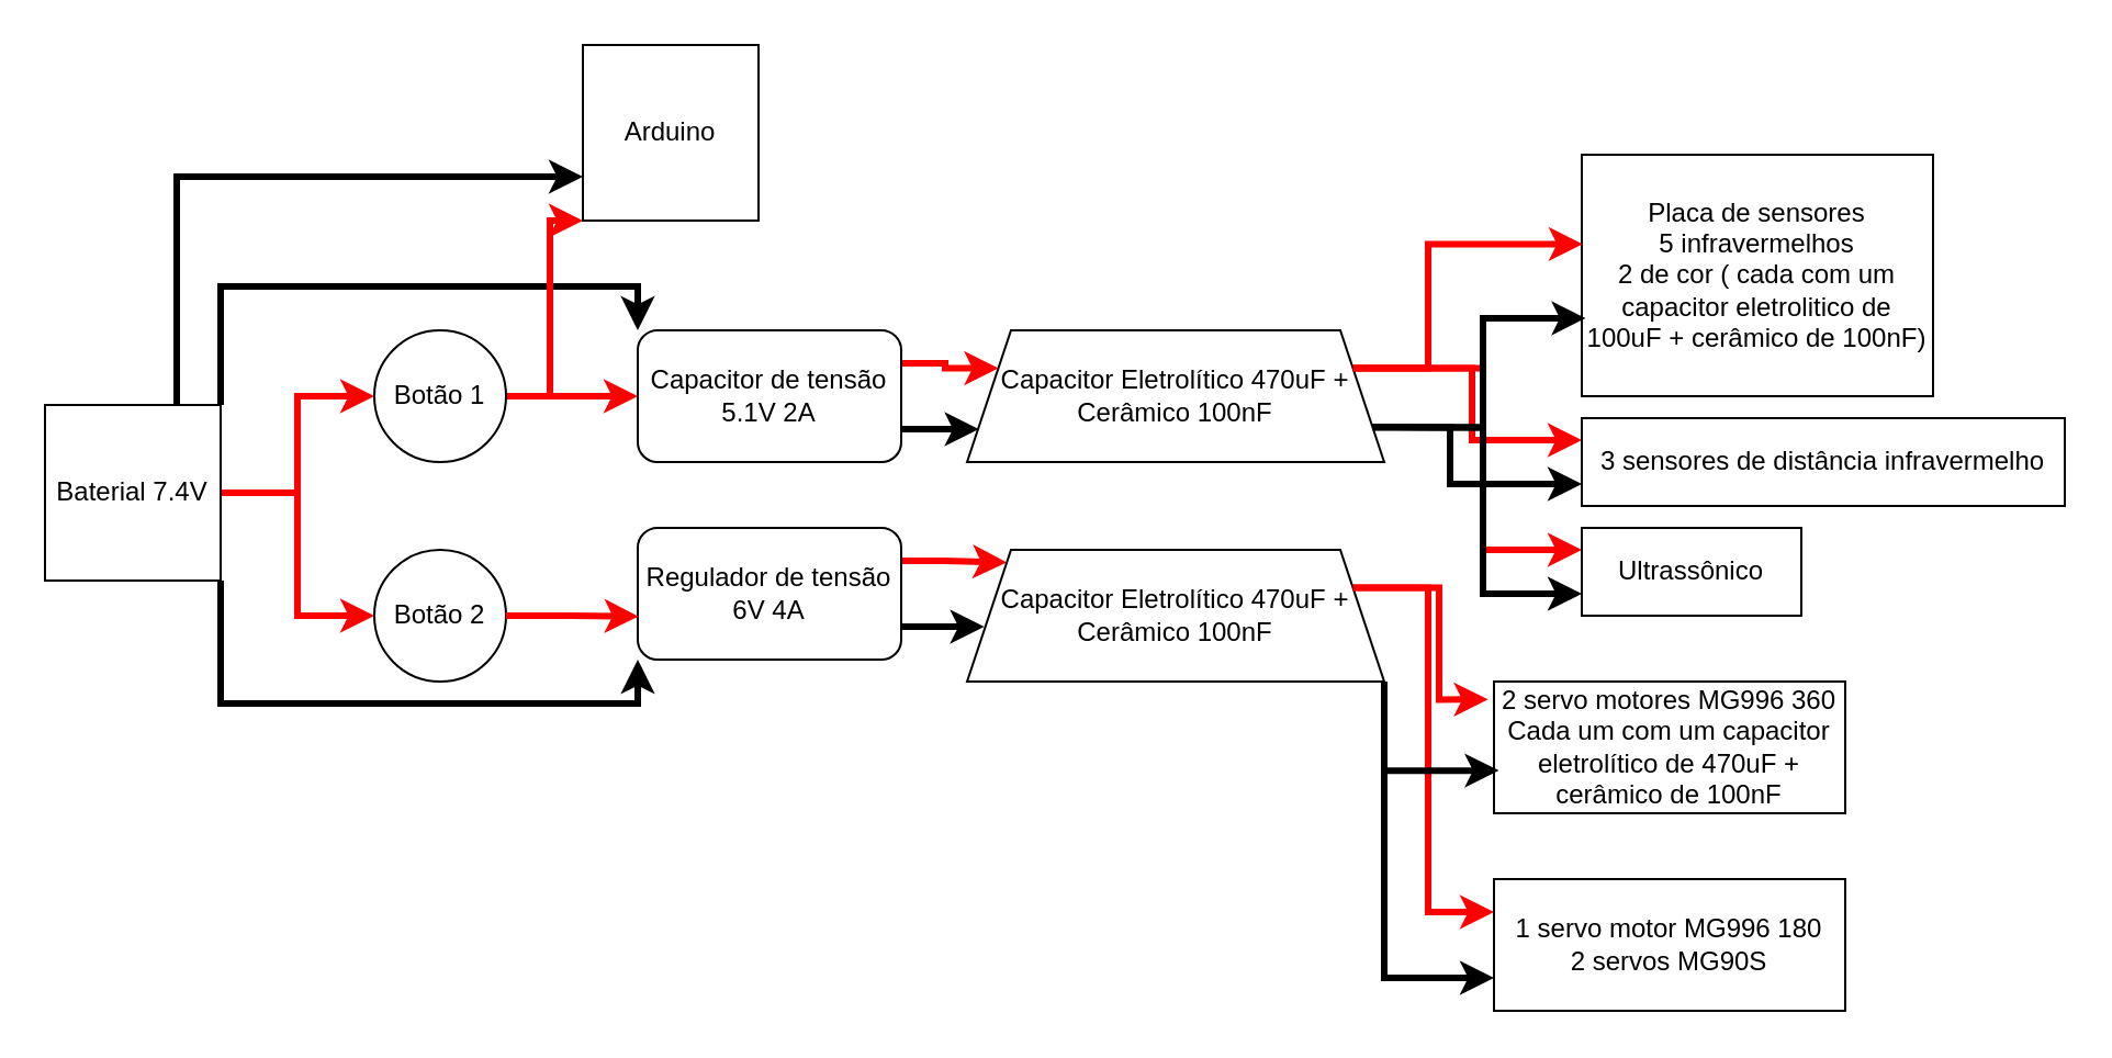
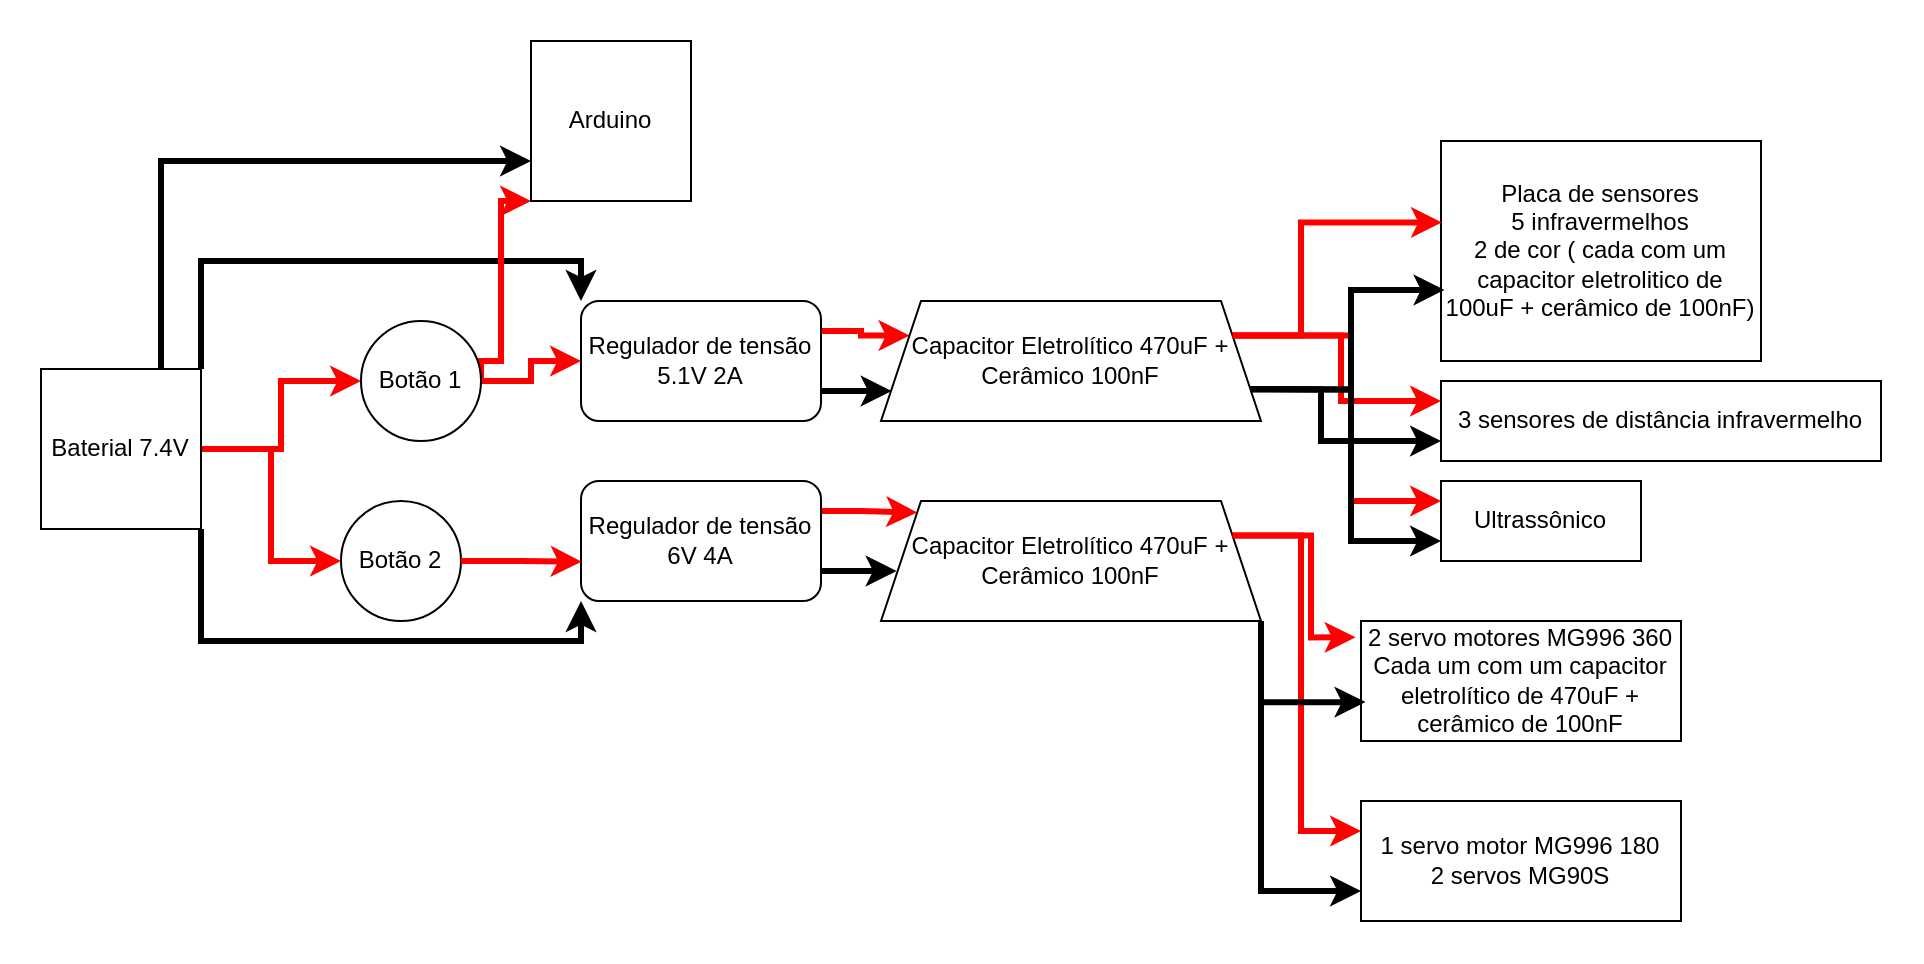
- <mxCell id="15" value="Botão 1" style="ellipse;whiteSpace=wrap;html=1;aspect=fixed;" vertex="1" parent="1"><mxGeometry x="170" y="150" width="60" height="60" as="geometry" /></mxCell>
+ <mxCell id="15" value="Botão 1" style="ellipse;whiteSpace=wrap;html=1;aspect=fixed;" vertex="1" parent="1"><mxGeometry x="180" y="160" width="60" height="60" as="geometry" /></mxCell>
- <mxCell id="10" value="Capacitor de tensão&lt;br&gt;5.1V 2A" style="rounded=1;whiteSpace=wrap;html=1;" vertex="1" parent="1"><mxGeometry x="290" y="150" width="120" height="60" as="geometry" /></mxCell>
+ <mxCell id="10" value="Regulador de tensão&lt;br&gt;5.1V 2A" style="rounded=1;whiteSpace=wrap;html=1;" vertex="1" parent="1"><mxGeometry x="290" y="150" width="120" height="60" as="geometry" /></mxCell>
